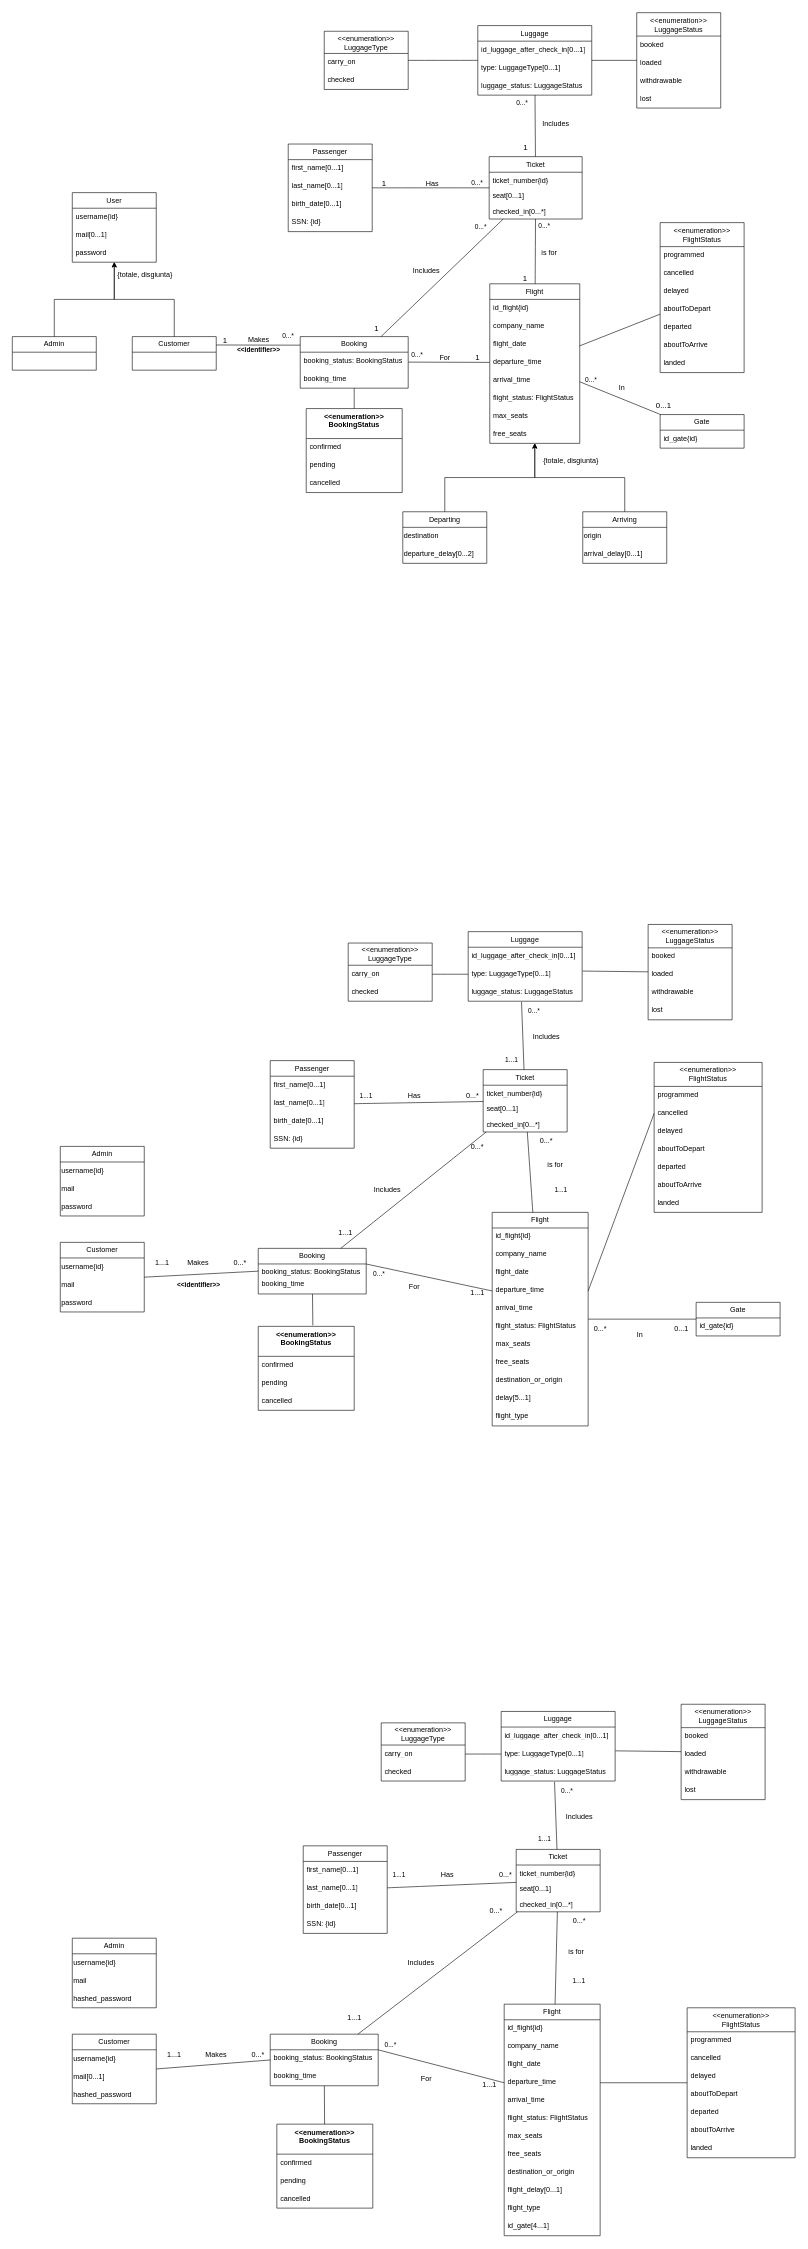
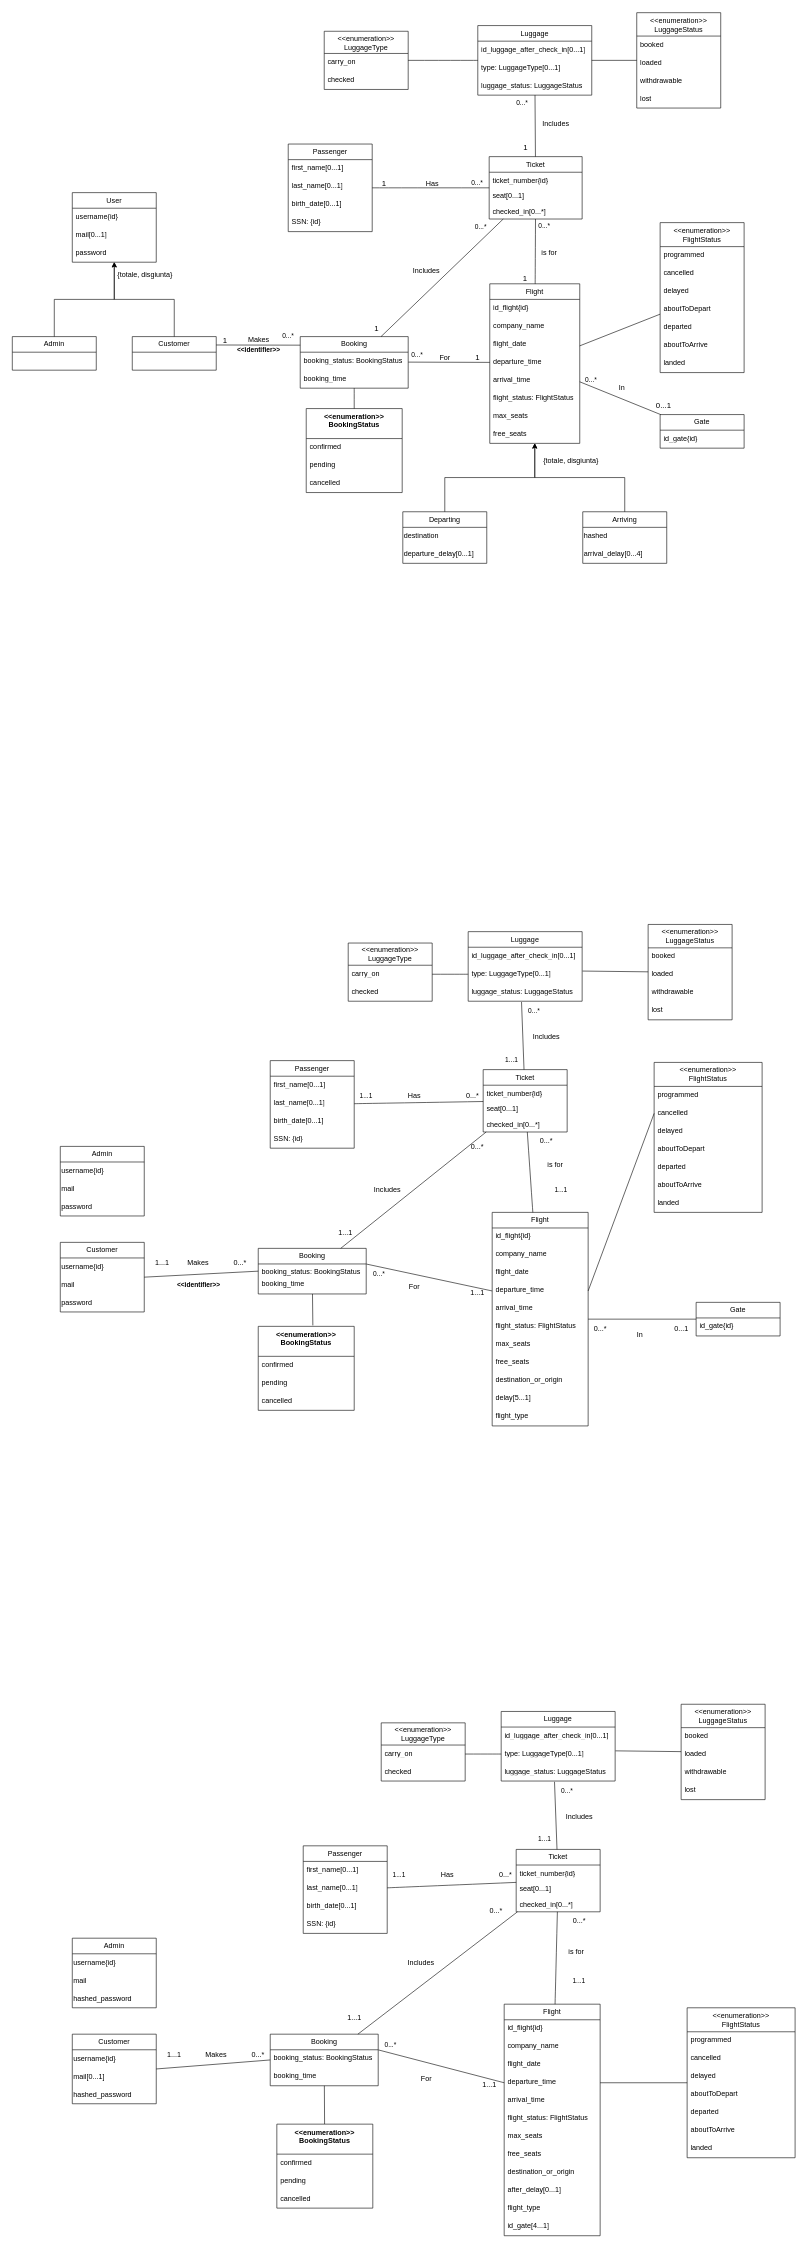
- <mxCell id="42" value="origin" style="text;html=1;align=left;verticalAlign=middle;resizable=0;points=[];autosize=1;strokeColor=none;fillColor=none;labelBackgroundColor=none;" parent="41" vertex="1"><mxGeometry y="26" width="140" height="30" as="geometry" /></mxCell>
+ <mxCell id="42" value="hashed" style="text;html=1;align=left;verticalAlign=middle;resizable=0;points=[];autosize=1;strokeColor=none;fillColor=none;labelBackgroundColor=none;" parent="41" vertex="1"><mxGeometry y="26" width="140" height="30" as="geometry" /></mxCell>
- <mxCell id="39" value="&lt;div&gt;departure_delay&lt;span style=&quot;text-wrap-mode: wrap; color: light-dark(rgb(0, 0, 0), rgb(255, 255, 255));&quot;&gt;[0...2]&lt;/span&gt;&lt;/div&gt;" style="text;html=1;align=left;verticalAlign=middle;resizable=0;points=[];autosize=1;strokeColor=none;fillColor=none;labelBackgroundColor=none;" parent="37" vertex="1"><mxGeometry y="56" width="140" height="30" as="geometry" /></mxCell>
+ <mxCell id="39" value="&lt;div&gt;departure_delay&lt;span style=&quot;text-wrap-mode: wrap; color: light-dark(rgb(0, 0, 0), rgb(255, 255, 255));&quot;&gt;[0...1]&lt;/span&gt;&lt;/div&gt;" style="text;html=1;align=left;verticalAlign=middle;resizable=0;points=[];autosize=1;strokeColor=none;fillColor=none;labelBackgroundColor=none;" parent="37" vertex="1"><mxGeometry y="56" width="140" height="30" as="geometry" /></mxCell>
- <mxCell id="43" value="arrival_delay&lt;span style=&quot;text-wrap-mode: wrap;&quot;&gt;[0...1]&lt;/span&gt;" style="text;html=1;align=left;verticalAlign=middle;resizable=0;points=[];autosize=1;strokeColor=none;fillColor=none;labelBackgroundColor=none;" parent="41" vertex="1"><mxGeometry y="56" width="140" height="30" as="geometry" /></mxCell>
+ <mxCell id="43" value="arrival_delay&lt;span style=&quot;text-wrap-mode: wrap;&quot;&gt;[0...4]&lt;/span&gt;" style="text;html=1;align=left;verticalAlign=middle;resizable=0;points=[];autosize=1;strokeColor=none;fillColor=none;labelBackgroundColor=none;" parent="41" vertex="1"><mxGeometry y="56" width="140" height="30" as="geometry" /></mxCell>
- <mxCell id="130" value="flight_delay[0...1]" style="text;strokeColor=none;fillColor=none;align=left;verticalAlign=top;spacingLeft=4;spacingRight=4;overflow=hidden;rotatable=0;points=[[0,0.5],[1,0.5]];portConstraint=eastwest;whiteSpace=wrap;html=1;labelBackgroundColor=none;" parent="120" vertex="1"><mxGeometry y="296" width="160" height="30" as="geometry" /></mxCell>
+ <mxCell id="130" value="after_delay[0...1]" style="text;strokeColor=none;fillColor=none;align=left;verticalAlign=top;spacingLeft=4;spacingRight=4;overflow=hidden;rotatable=0;points=[[0,0.5],[1,0.5]];portConstraint=eastwest;whiteSpace=wrap;html=1;labelBackgroundColor=none;" parent="120" vertex="1"><mxGeometry y="296" width="160" height="30" as="geometry" /></mxCell>
